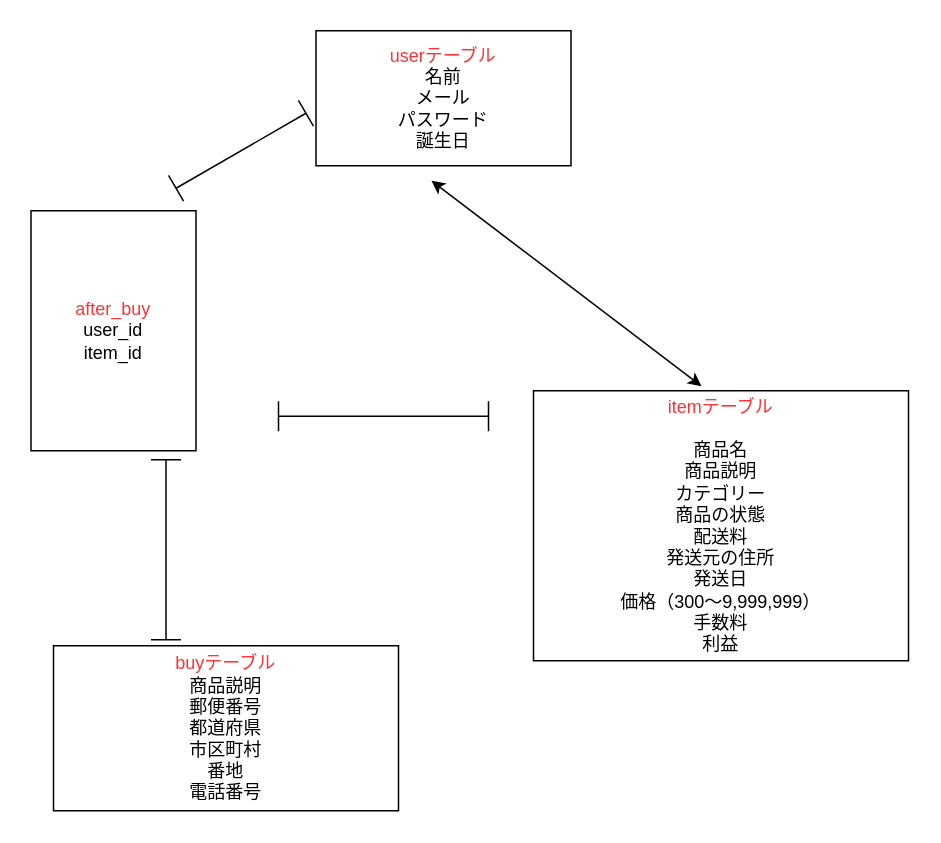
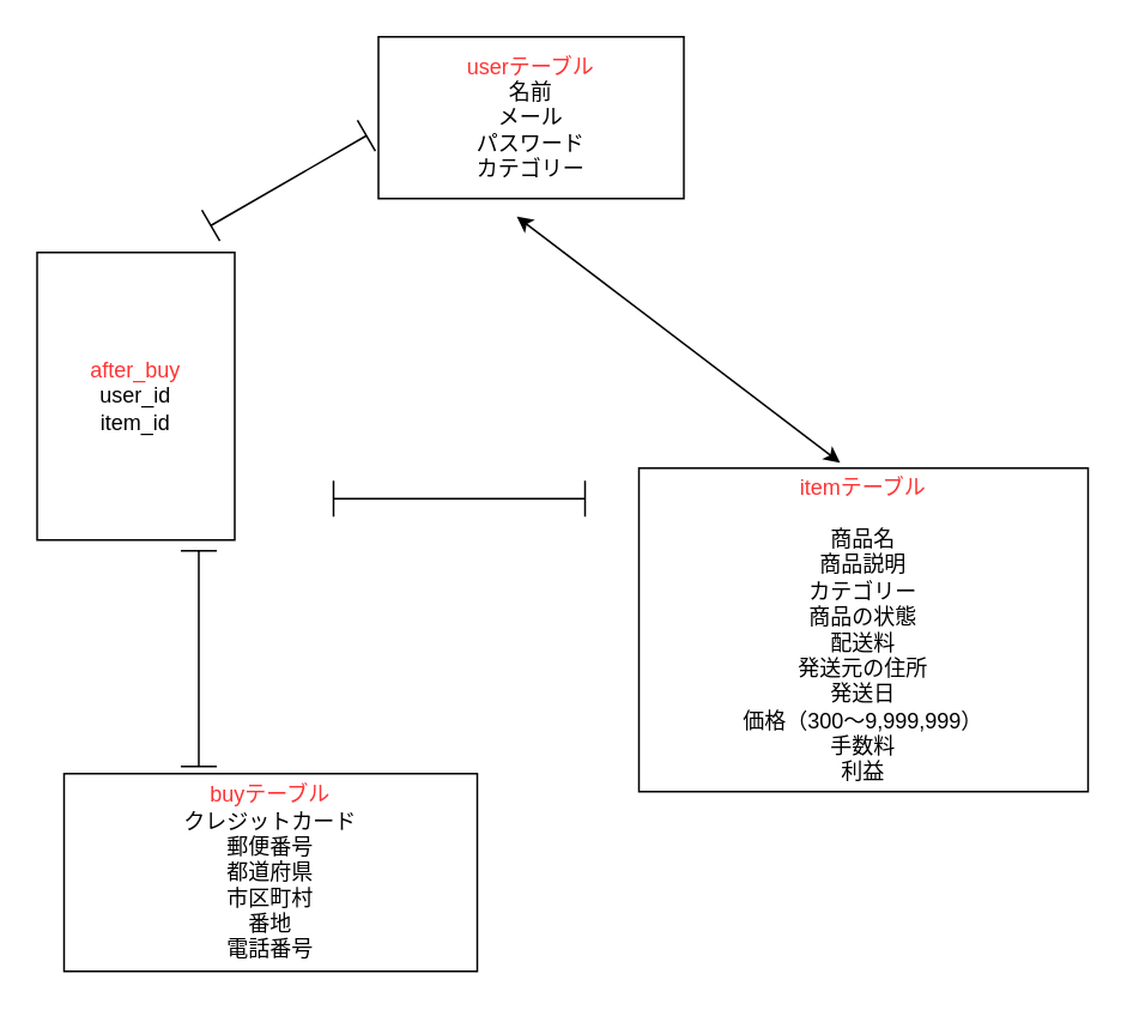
- <mxCell id="2" value="&lt;font color=&quot;#ff3333&quot;&gt;userテーブル&lt;/font&gt;&lt;br&gt;名前&lt;br&gt;メール&lt;br&gt;パスワード&lt;br&gt;誕生日" style="rounded=0;whiteSpace=wrap;html=1;" parent="1" vertex="1"><mxGeometry x="210" y="20" width="170" height="90" as="geometry" /></mxCell>
+ <mxCell id="2" value="&lt;font color=&quot;#ff3333&quot;&gt;userテーブル&lt;/font&gt;&lt;br&gt;名前&lt;br&gt;メール&lt;br&gt;パスワード&lt;br&gt;カテゴリー" style="rounded=0;whiteSpace=wrap;html=1;" parent="1" vertex="1"><mxGeometry x="210" y="20" width="170" height="90" as="geometry" /></mxCell>
- <mxCell id="3" value="&lt;font color=&quot;#ff3333&quot;&gt;buyテーブル&lt;/font&gt;&lt;br&gt;商品説明&lt;br&gt;郵便番号&lt;br&gt;都道府県&lt;br&gt;市区町村&lt;br&gt;番地&lt;br&gt;電話番号" style="rounded=0;whiteSpace=wrap;html=1;" parent="1" vertex="1"><mxGeometry x="35" y="430" width="230" height="110" as="geometry" /></mxCell>
+ <mxCell id="3" value="&lt;font color=&quot;#ff3333&quot;&gt;buyテーブル&lt;/font&gt;&lt;br&gt;クレジットカード&lt;br&gt;郵便番号&lt;br&gt;都道府県&lt;br&gt;市区町村&lt;br&gt;番地&lt;br&gt;電話番号" style="rounded=0;whiteSpace=wrap;html=1;" parent="1" vertex="1"><mxGeometry x="35" y="430" width="230" height="110" as="geometry" /></mxCell>
